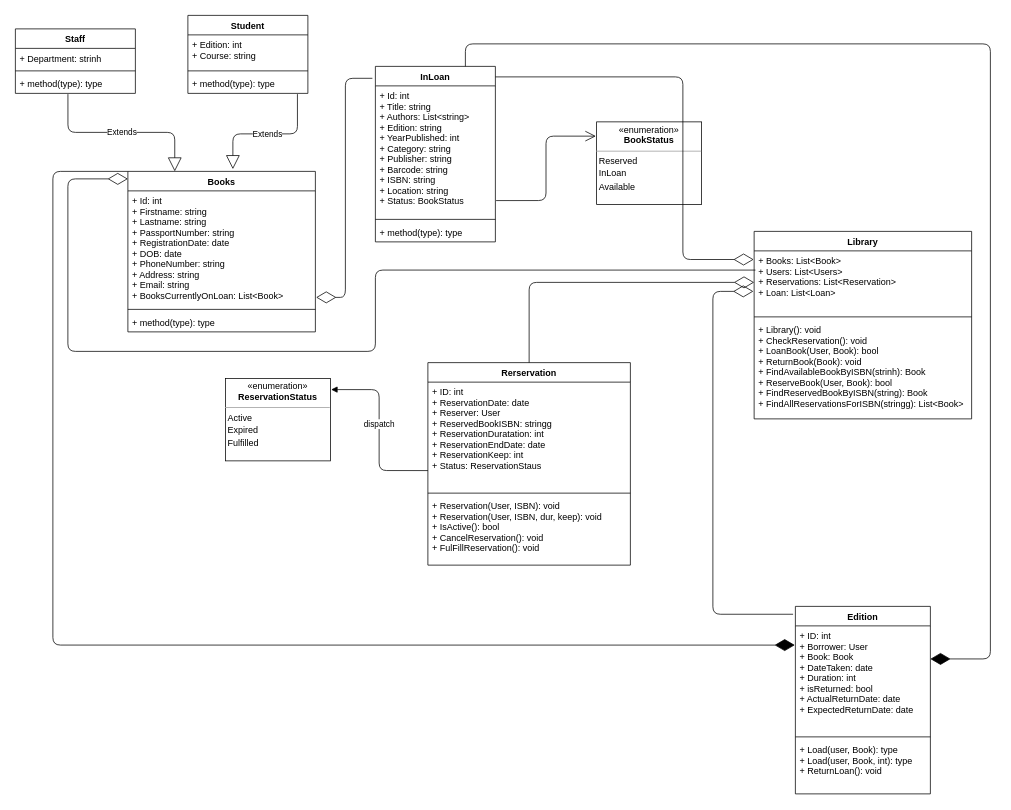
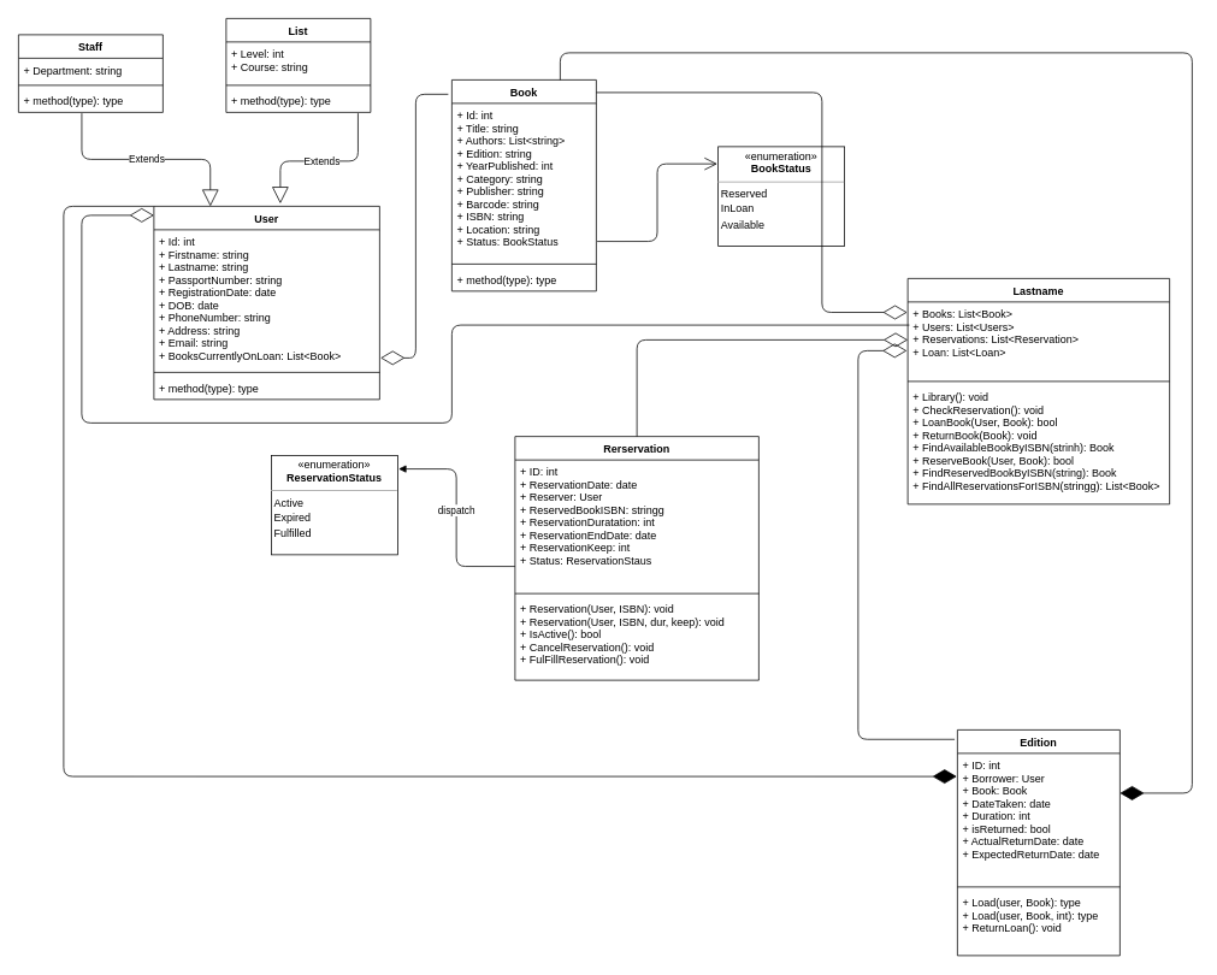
- <mxCell id="13" value="Student" style="swimlane;fontStyle=1;align=center;verticalAlign=top;childLayout=stackLayout;horizontal=1;startSize=26;horizontalStack=0;resizeParent=1;resizeParentMax=0;resizeLast=0;collapsible=1;marginBottom=0;" vertex="1" parent="1"><mxGeometry x="250" y="20" width="160" height="104" as="geometry" /></mxCell>
+ <mxCell id="13" value="List" style="swimlane;fontStyle=1;align=center;verticalAlign=top;childLayout=stackLayout;horizontal=1;startSize=26;horizontalStack=0;resizeParent=1;resizeParentMax=0;resizeLast=0;collapsible=1;marginBottom=0;" vertex="1" parent="1"><mxGeometry x="250" y="20" width="160" height="104" as="geometry" /></mxCell>
- <mxCell id="14" value="+ Edition: int&#10;+ Course: string" style="text;strokeColor=none;fillColor=none;align=left;verticalAlign=top;spacingLeft=4;spacingRight=4;overflow=hidden;rotatable=0;points=[[0,0.5],[1,0.5]];portConstraint=eastwest;" vertex="1" parent="13"><mxGeometry y="26" width="160" height="44" as="geometry" /></mxCell>
+ <mxCell id="14" value="+ Level: int&#10;+ Course: string" style="text;strokeColor=none;fillColor=none;align=left;verticalAlign=top;spacingLeft=4;spacingRight=4;overflow=hidden;rotatable=0;points=[[0,0.5],[1,0.5]];portConstraint=eastwest;" vertex="1" parent="13"><mxGeometry y="26" width="160" height="44" as="geometry" /></mxCell>
- <mxCell id="18" value="+ Department: strinh" style="text;strokeColor=none;fillColor=none;align=left;verticalAlign=top;spacingLeft=4;spacingRight=4;overflow=hidden;rotatable=0;points=[[0,0.5],[1,0.5]];portConstraint=eastwest;" vertex="1" parent="17"><mxGeometry y="26" width="160" height="26" as="geometry" /></mxCell>
+ <mxCell id="18" value="+ Department: string" style="text;strokeColor=none;fillColor=none;align=left;verticalAlign=top;spacingLeft=4;spacingRight=4;overflow=hidden;rotatable=0;points=[[0,0.5],[1,0.5]];portConstraint=eastwest;" vertex="1" parent="17"><mxGeometry y="26" width="160" height="26" as="geometry" /></mxCell>
- <mxCell id="6" value="InLoan" style="swimlane;fontStyle=1;align=center;verticalAlign=top;childLayout=stackLayout;horizontal=1;startSize=26;horizontalStack=0;resizeParent=1;resizeParentMax=0;resizeLast=0;collapsible=1;marginBottom=0;" vertex="1" parent="1"><mxGeometry x="500" y="88" width="160" height="234" as="geometry" /></mxCell>
+ <mxCell id="6" value="Book" style="swimlane;fontStyle=1;align=center;verticalAlign=top;childLayout=stackLayout;horizontal=1;startSize=26;horizontalStack=0;resizeParent=1;resizeParentMax=0;resizeLast=0;collapsible=1;marginBottom=0;" vertex="1" parent="1"><mxGeometry x="500" y="88" width="160" height="234" as="geometry" /></mxCell>
- <mxCell id="2" value="Books" style="swimlane;fontStyle=1;align=center;verticalAlign=top;childLayout=stackLayout;horizontal=1;startSize=26;horizontalStack=0;resizeParent=1;resizeParentMax=0;resizeLast=0;collapsible=1;marginBottom=0;" vertex="1" parent="1"><mxGeometry x="170" y="228" width="250" height="214" as="geometry" /></mxCell>
+ <mxCell id="2" value="User" style="swimlane;fontStyle=1;align=center;verticalAlign=top;childLayout=stackLayout;horizontal=1;startSize=26;horizontalStack=0;resizeParent=1;resizeParentMax=0;resizeLast=0;collapsible=1;marginBottom=0;" vertex="1" parent="1"><mxGeometry x="170" y="228" width="250" height="214" as="geometry" /></mxCell>
- <mxCell id="29" value="Library" style="swimlane;fontStyle=1;align=center;verticalAlign=top;childLayout=stackLayout;horizontal=1;startSize=26;horizontalStack=0;resizeParent=1;resizeParentMax=0;resizeLast=0;collapsible=1;marginBottom=0;" vertex="1" parent="1"><mxGeometry x="1005" y="308" width="290" height="250" as="geometry" /></mxCell>
+ <mxCell id="29" value="Lastname" style="swimlane;fontStyle=1;align=center;verticalAlign=top;childLayout=stackLayout;horizontal=1;startSize=26;horizontalStack=0;resizeParent=1;resizeParentMax=0;resizeLast=0;collapsible=1;marginBottom=0;" vertex="1" parent="1"><mxGeometry x="1005" y="308" width="290" height="250" as="geometry" /></mxCell>
